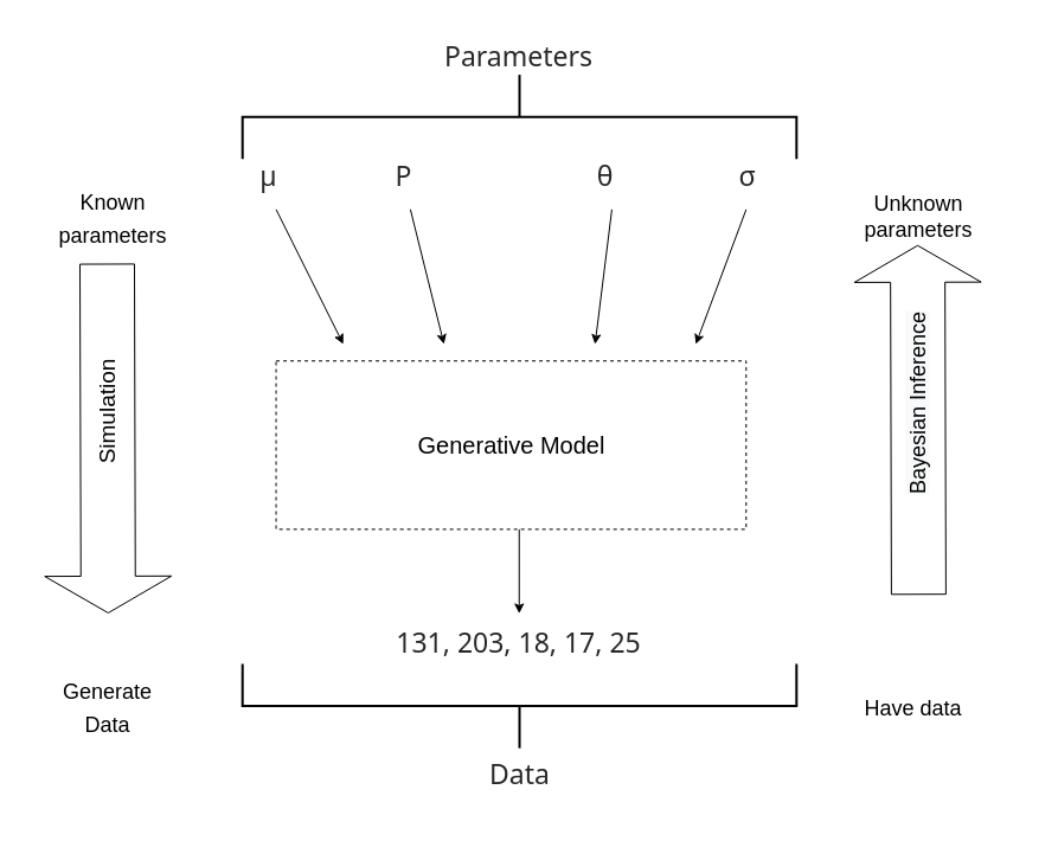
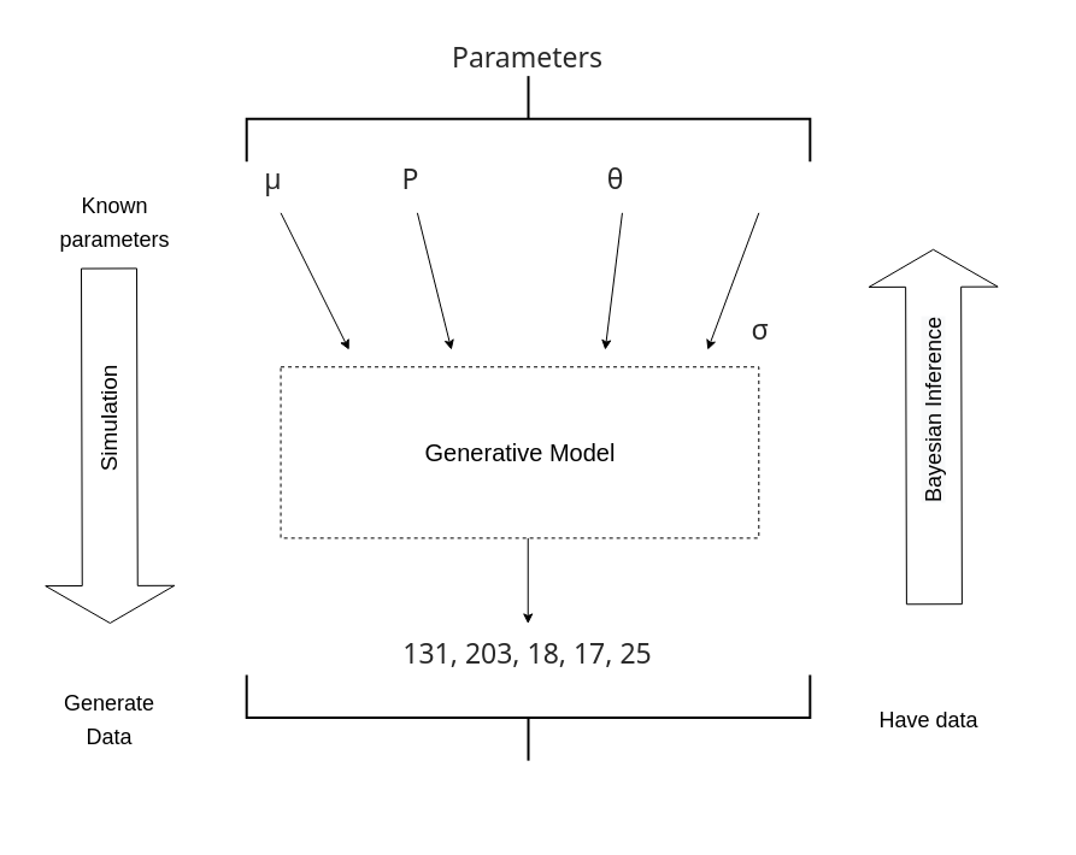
- <mxCell id="13" value="&lt;span style=&quot;color: rgb(40, 40, 40); font-family: &amp;quot;noto sans&amp;quot;, helvetica, arial, sans-serif; font-size: 23px; background-color: rgb(255, 255, 255);&quot;&gt;σ&lt;/span&gt;" style="text;html=1;align=center;verticalAlign=middle;resizable=0;points=[];autosize=1;fontSize=23;" parent="2" vertex="1"><mxGeometry x="595.147" y="113.702" width="30" height="30" as="geometry" /></mxCell>
+ <mxCell id="13" value="&lt;span style=&quot;color: rgb(40, 40, 40); font-family: &amp;quot;noto sans&amp;quot;, helvetica, arial, sans-serif; font-size: 23px; background-color: rgb(255, 255, 255);&quot;&gt;σ&lt;/span&gt;" style="text;html=1;align=center;verticalAlign=middle;resizable=0;points=[];autosize=1;fontSize=23;" parent="2" vertex="1"><mxGeometry x="595.147" y="238.702" width="30" height="30" as="geometry" /></mxCell>
- <mxCell id="22" value="&lt;div&gt;Unknown&lt;/div&gt;&lt;div&gt;parameters&lt;/div&gt;" style="text;html=1;strokeColor=none;fillColor=none;align=center;verticalAlign=middle;whiteSpace=wrap;rounded=0;fontSize=18;" parent="2" vertex="1"><mxGeometry x="669.538" y="149.0" width="170.042" height="28.426" as="geometry" /></mxCell>
- <mxCell id="17" value="&lt;span style=&quot;color: rgb(40 , 40 , 40) ; font-family: &amp;#34;noto sans&amp;#34; , &amp;#34;helvetica&amp;#34; , &amp;#34;arial&amp;#34; , sans-serif ; font-size: 23px ; text-align: left ; background-color: rgb(255 , 255 , 255)&quot;&gt;Data&lt;/span&gt;" style="text;html=1;align=center;verticalAlign=middle;resizable=0;points=[];autosize=1;fontSize=23;" parent="2" vertex="1"><mxGeometry x="388.019" y="618.852" width="60" height="30" as="geometry" /></mxCell>
